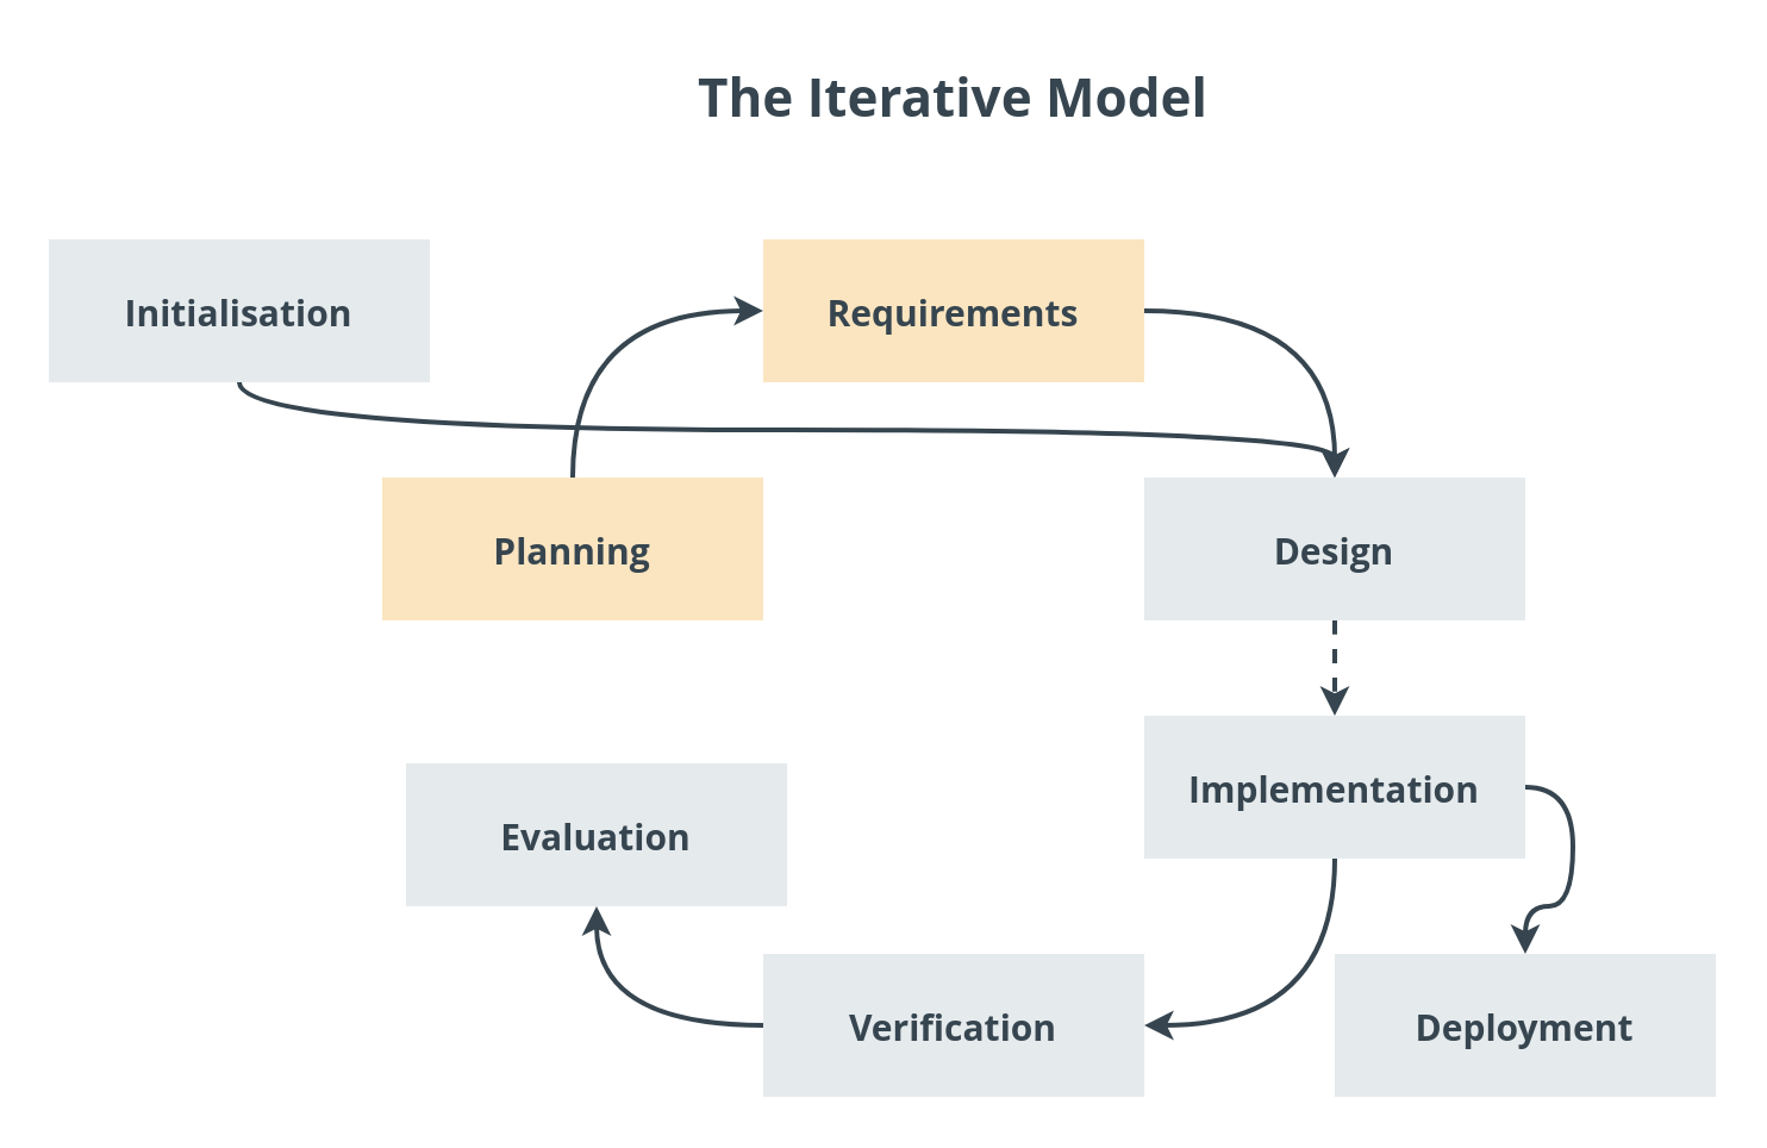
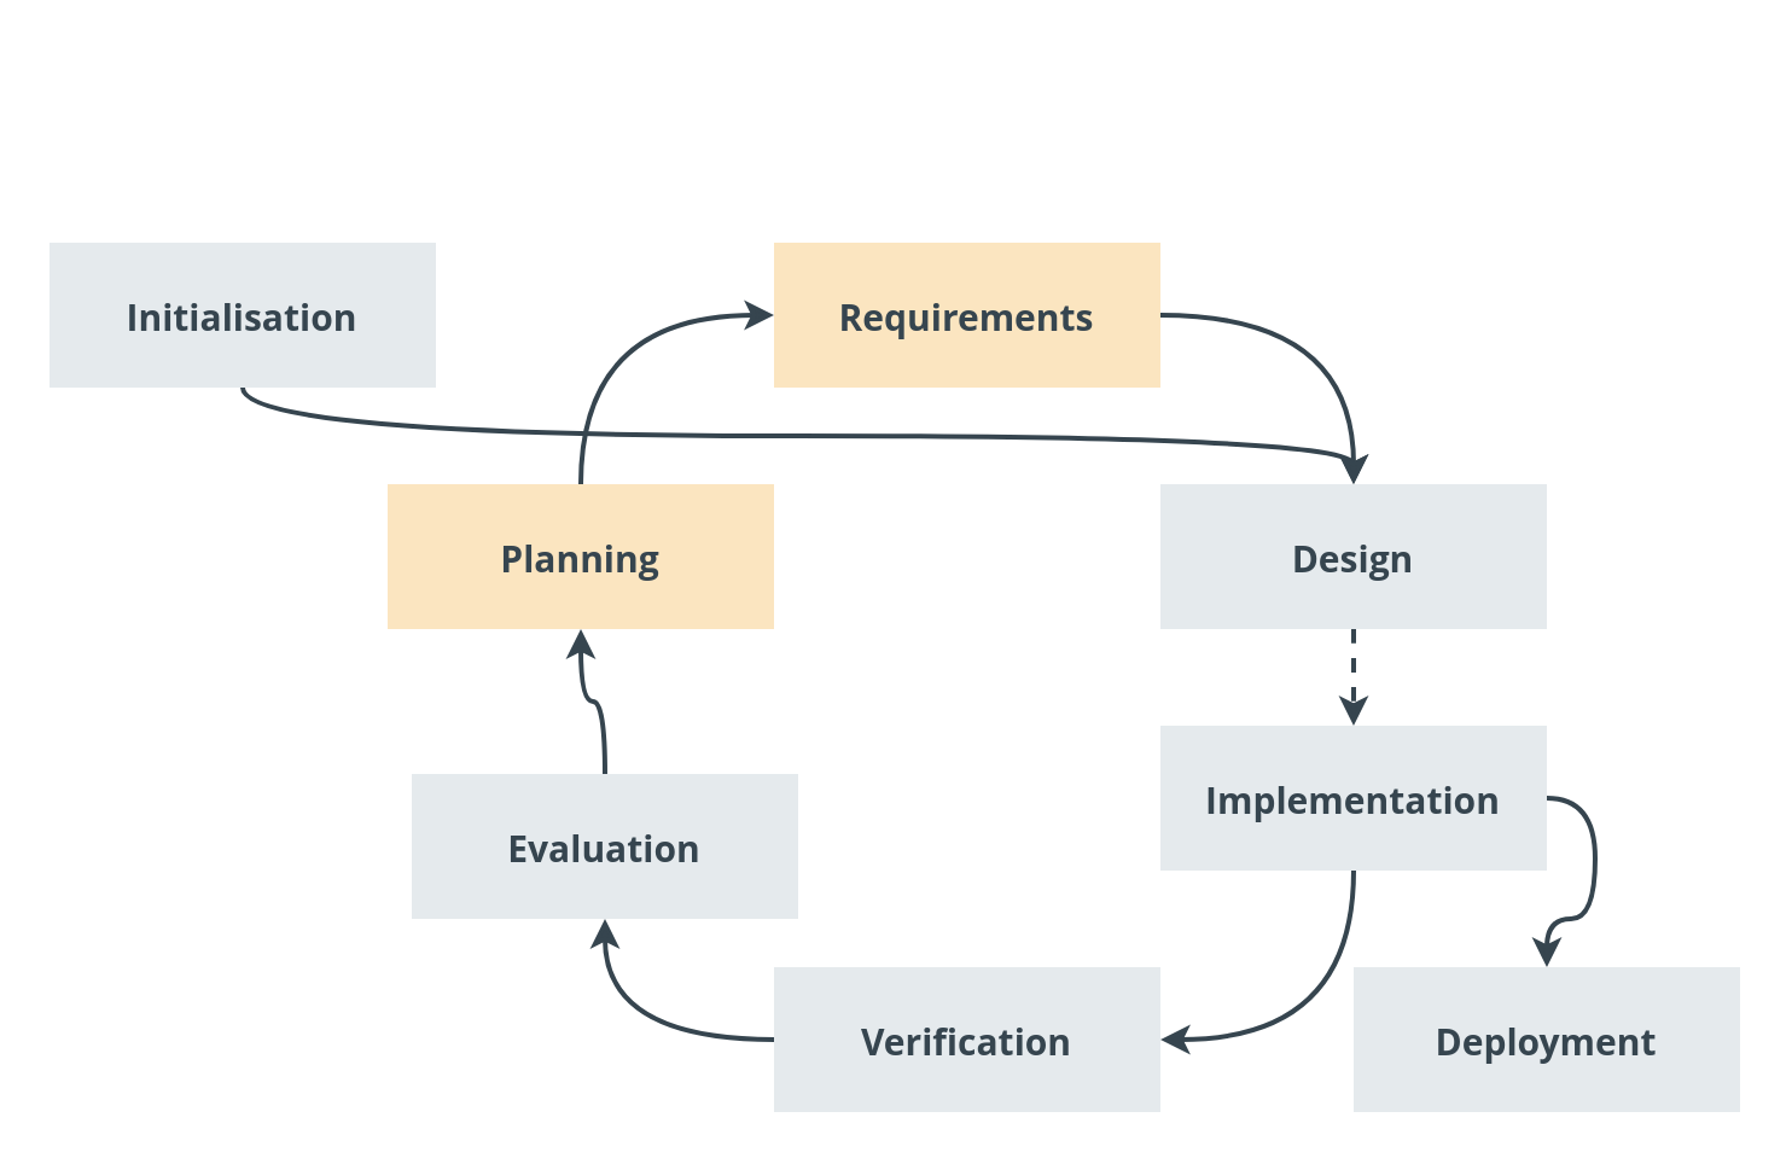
- <mxCell id="11" value="The Iterative Model" style="rounded=0;whiteSpace=wrap;html=1;fontSize=22;glass=0;strokeWidth=1;shadow=0;sketch=0;strokeColor=none;fillColor=none;fontColor=#36454F;fontFamily=Open Sans;fontSource=https%3A%2F%2Ffonts.googleapis.com%2Fcss%3Ffamily%3DOpen%2BSans;fontStyle=1" vertex="1" parent="1"><mxGeometry x="280" y="20" width="240" height="40" as="geometry" /></mxCell>
+ <mxCell id="18" style="edgeStyle=orthogonalEdgeStyle;orthogonalLoop=1;jettySize=auto;html=1;exitX=0.5;exitY=0;exitDx=0;exitDy=0;entryX=0.5;entryY=1;entryDx=0;entryDy=0;fontSize=15;fontColor=#36454F;curved=1;strokeWidth=2;strokeColor=#36454F;" edge="1" parent="1" source="15" target="5"><mxGeometry relative="1" as="geometry"><mxPoint x="570" y="270" as="sourcePoint" /><mxPoint x="570" y="310" as="targetPoint" /></mxGeometry></mxCell>
